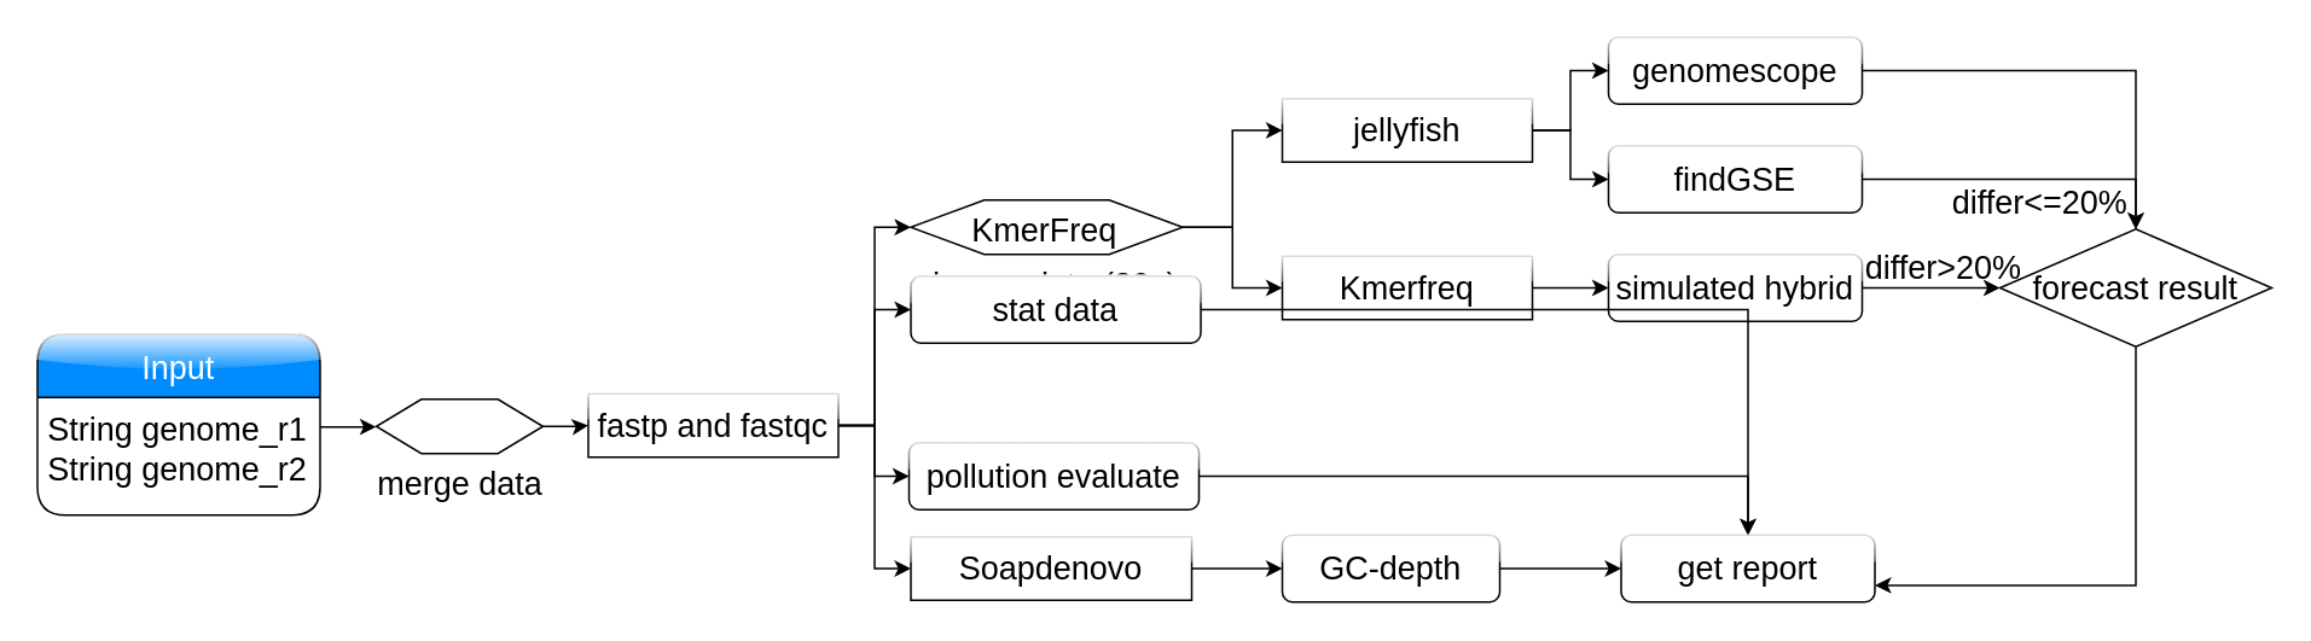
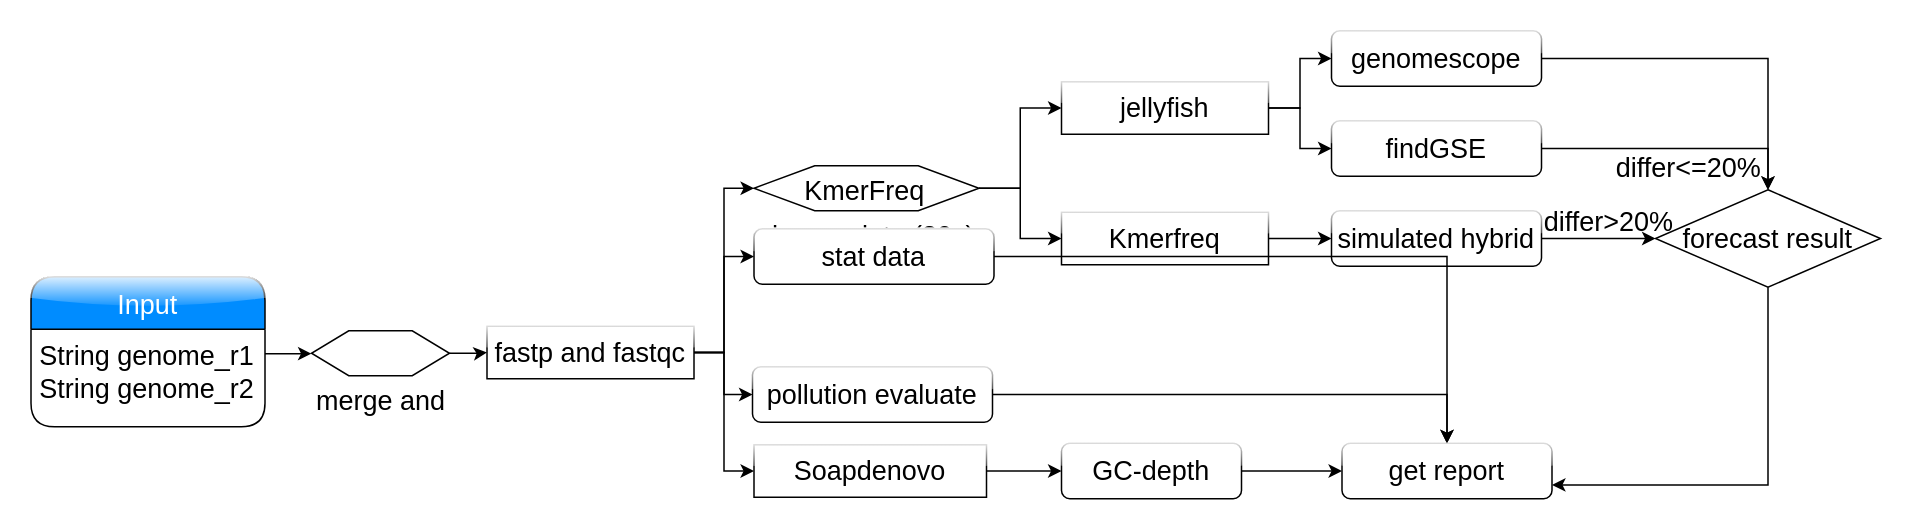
- <mxCell id="5" value="merge data" style="verticalLabelPosition=bottom;verticalAlign=top;html=1;strokeWidth=1;shape=hexagon;perimeter=hexagonPerimeter2;arcSize=6;size=0.27;glass=1;fontSize=18;" vertex="1" parent="1"><mxGeometry x="207" y="220" width="92" height="30" as="geometry" /></mxCell>
+ <mxCell id="5" value="merge and" style="verticalLabelPosition=bottom;verticalAlign=top;html=1;strokeWidth=1;shape=hexagon;perimeter=hexagonPerimeter2;arcSize=6;size=0.27;glass=1;fontSize=18;" vertex="1" parent="1"><mxGeometry x="207" y="220" width="92" height="30" as="geometry" /></mxCell>
